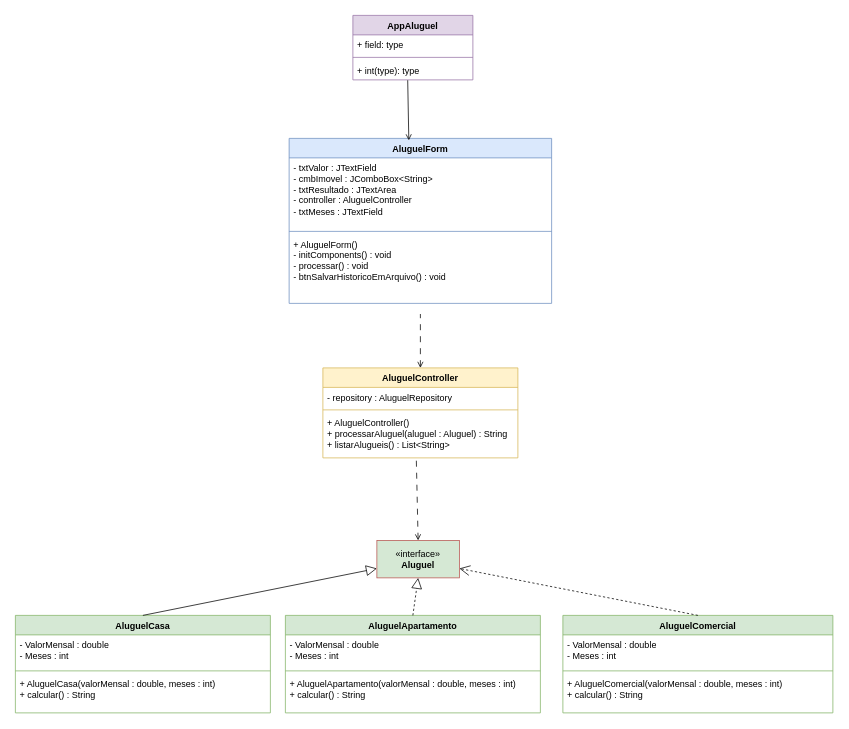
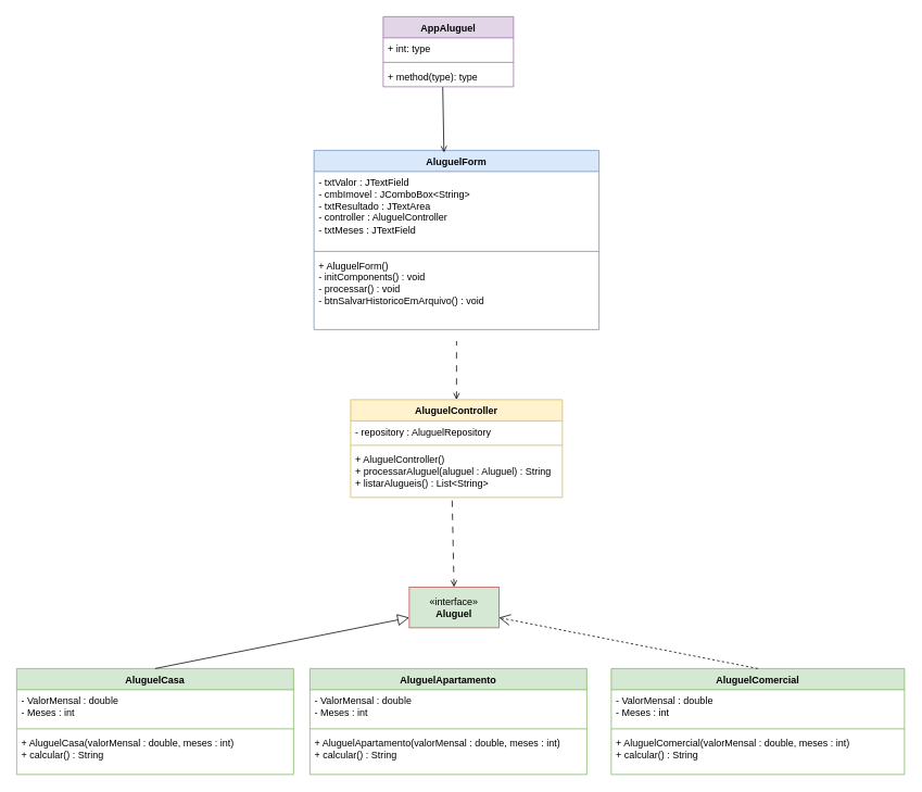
- <mxCell id="3" value="+ field: type" style="text;strokeColor=none;fillColor=none;align=left;verticalAlign=top;spacingLeft=4;spacingRight=4;overflow=hidden;rotatable=0;points=[[0,0.5],[1,0.5]];portConstraint=eastwest;whiteSpace=wrap;html=1;" parent="2" vertex="1"><mxGeometry y="26" width="160" height="26" as="geometry" /></mxCell>
+ <mxCell id="3" value="+ int: type" style="text;strokeColor=none;fillColor=none;align=left;verticalAlign=top;spacingLeft=4;spacingRight=4;overflow=hidden;rotatable=0;points=[[0,0.5],[1,0.5]];portConstraint=eastwest;whiteSpace=wrap;html=1;" parent="2" vertex="1"><mxGeometry y="26" width="160" height="26" as="geometry" /></mxCell>
- <mxCell id="5" value="+ int(type): type" style="text;strokeColor=none;fillColor=none;align=left;verticalAlign=top;spacingLeft=4;spacingRight=4;overflow=hidden;rotatable=0;points=[[0,0.5],[1,0.5]];portConstraint=eastwest;whiteSpace=wrap;html=1;" parent="2" vertex="1"><mxGeometry y="60" width="160" height="26" as="geometry" /></mxCell>
+ <mxCell id="5" value="+ method(type): type" style="text;strokeColor=none;fillColor=none;align=left;verticalAlign=top;spacingLeft=4;spacingRight=4;overflow=hidden;rotatable=0;points=[[0,0.5],[1,0.5]];portConstraint=eastwest;whiteSpace=wrap;html=1;" parent="2" vertex="1"><mxGeometry y="60" width="160" height="26" as="geometry" /></mxCell>
- <mxCell id="27" value="" style="endArrow=block;dashed=1;endFill=0;endSize=12;html=1;entryX=0.5;entryY=1;entryDx=0;entryDy=0;exitX=0.5;exitY=0;exitDx=0;exitDy=0;" parent="1" source="19" target="14" edge="1"><mxGeometry width="160" relative="1" as="geometry"><mxPoint x="540" y="880" as="sourcePoint" /><mxPoint x="700" y="880" as="targetPoint" /></mxGeometry></mxCell>
